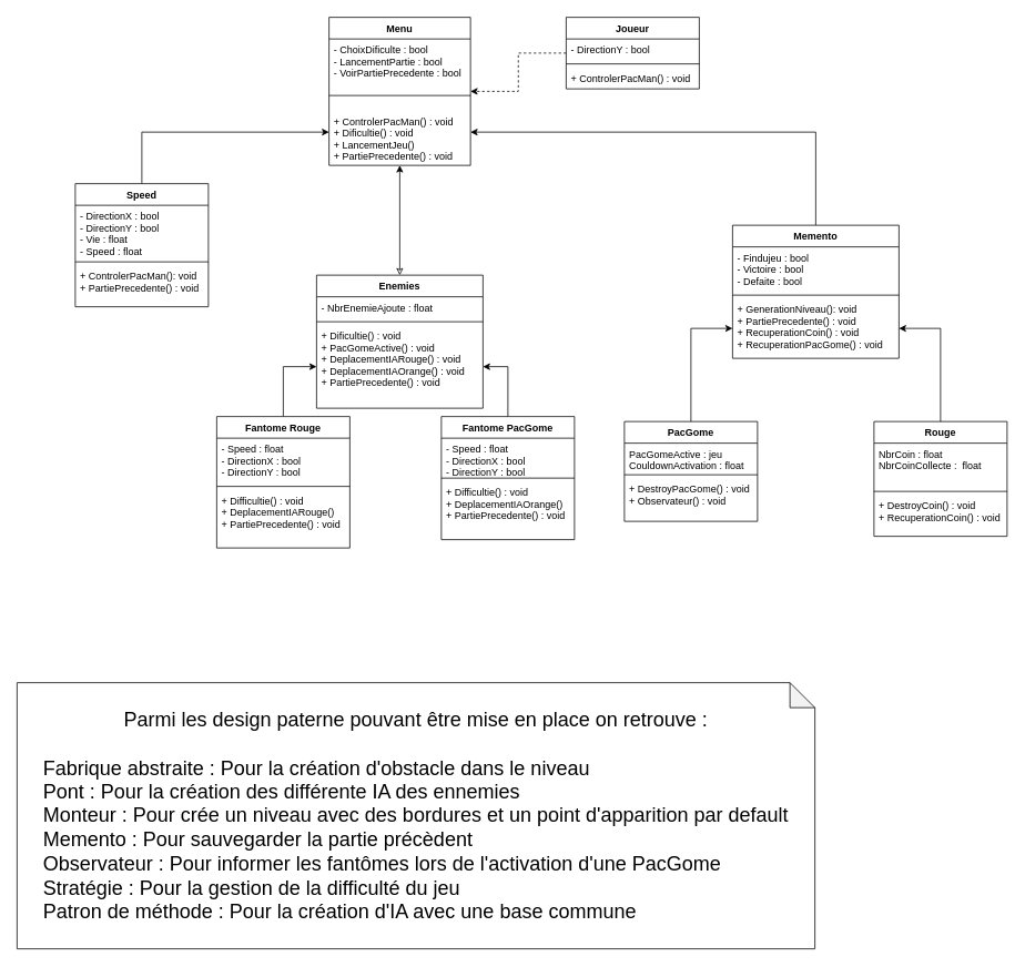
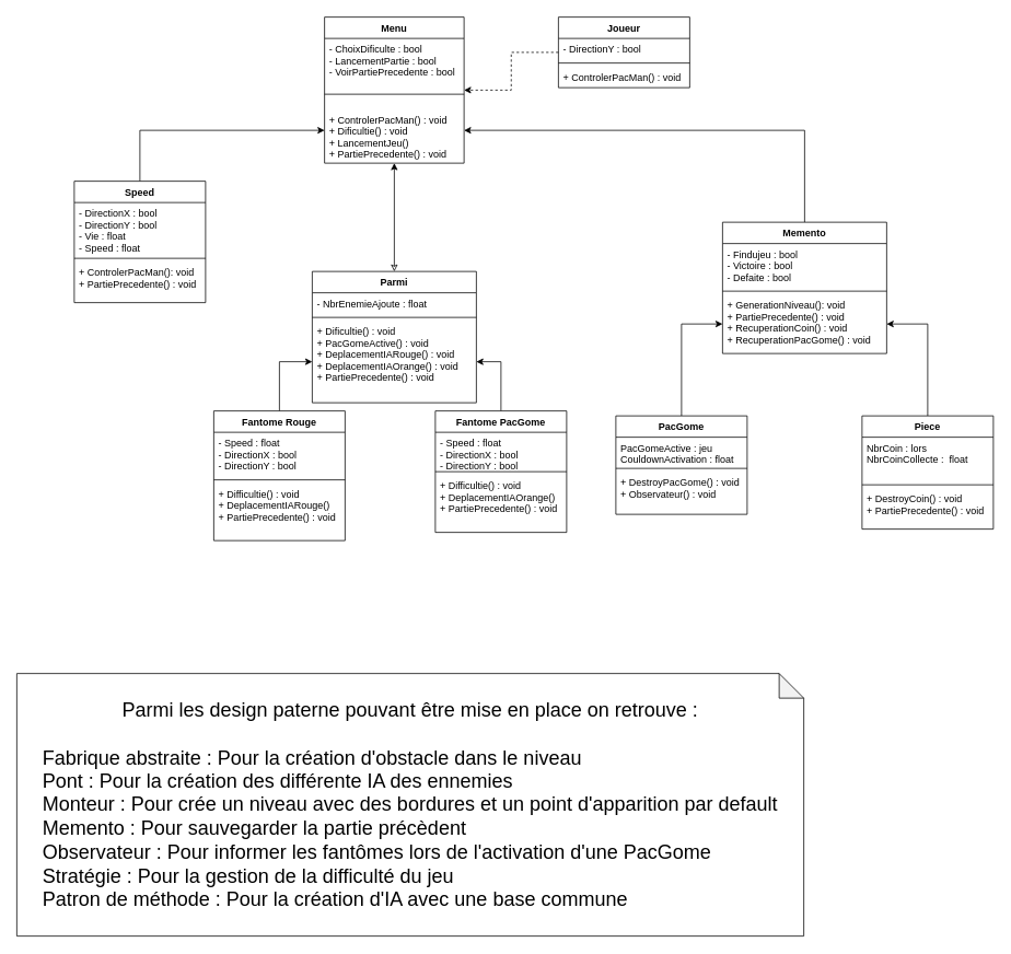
- <mxCell id="17" value="Enemies" style="swimlane;fontStyle=1;align=center;verticalAlign=top;childLayout=stackLayout;horizontal=1;startSize=26;horizontalStack=0;resizeParent=1;resizeParentMax=0;resizeLast=0;collapsible=1;marginBottom=0;" vertex="1" parent="1"><mxGeometry x="380" y="330" width="200" height="160" as="geometry" /></mxCell>
+ <mxCell id="17" value="Parmi" style="swimlane;fontStyle=1;align=center;verticalAlign=top;childLayout=stackLayout;horizontal=1;startSize=26;horizontalStack=0;resizeParent=1;resizeParentMax=0;resizeLast=0;collapsible=1;marginBottom=0;" vertex="1" parent="1"><mxGeometry x="380" y="330" width="200" height="160" as="geometry" /></mxCell>
- <mxCell id="38" value="Rouge&#10;" style="swimlane;fontStyle=1;align=center;verticalAlign=top;childLayout=stackLayout;horizontal=1;startSize=26;horizontalStack=0;resizeParent=1;resizeParentMax=0;resizeLast=0;collapsible=1;marginBottom=0;" vertex="1" parent="1"><mxGeometry x="1050" y="506" width="160" height="138" as="geometry" /></mxCell>
+ <mxCell id="38" value="Piece&#10;" style="swimlane;fontStyle=1;align=center;verticalAlign=top;childLayout=stackLayout;horizontal=1;startSize=26;horizontalStack=0;resizeParent=1;resizeParentMax=0;resizeLast=0;collapsible=1;marginBottom=0;" vertex="1" parent="1"><mxGeometry x="1050" y="506" width="160" height="138" as="geometry" /></mxCell>
- <mxCell id="39" value="NbrCoin : float&#10;NbrCoinCollecte :  float" style="text;strokeColor=none;fillColor=none;align=left;verticalAlign=top;spacingLeft=4;spacingRight=4;overflow=hidden;rotatable=0;points=[[0,0.5],[1,0.5]];portConstraint=eastwest;" vertex="1" parent="38"><mxGeometry y="26" width="160" height="54" as="geometry" /></mxCell>
+ <mxCell id="39" value="NbrCoin : lors&#10;NbrCoinCollecte :  float" style="text;strokeColor=none;fillColor=none;align=left;verticalAlign=top;spacingLeft=4;spacingRight=4;overflow=hidden;rotatable=0;points=[[0,0.5],[1,0.5]];portConstraint=eastwest;" vertex="1" parent="38"><mxGeometry y="26" width="160" height="54" as="geometry" /></mxCell>
- <mxCell id="41" value="+ DestroyCoin() : void&#10;+ RecuperationCoin() : void" style="text;strokeColor=none;fillColor=none;align=left;verticalAlign=top;spacingLeft=4;spacingRight=4;overflow=hidden;rotatable=0;points=[[0,0.5],[1,0.5]];portConstraint=eastwest;" vertex="1" parent="38"><mxGeometry y="88" width="160" height="50" as="geometry" /></mxCell>
+ <mxCell id="41" value="+ DestroyCoin() : void&#10;+ PartiePrecedente() : void" style="text;strokeColor=none;fillColor=none;align=left;verticalAlign=top;spacingLeft=4;spacingRight=4;overflow=hidden;rotatable=0;points=[[0,0.5],[1,0.5]];portConstraint=eastwest;" vertex="1" parent="38"><mxGeometry y="88" width="160" height="50" as="geometry" /></mxCell>
